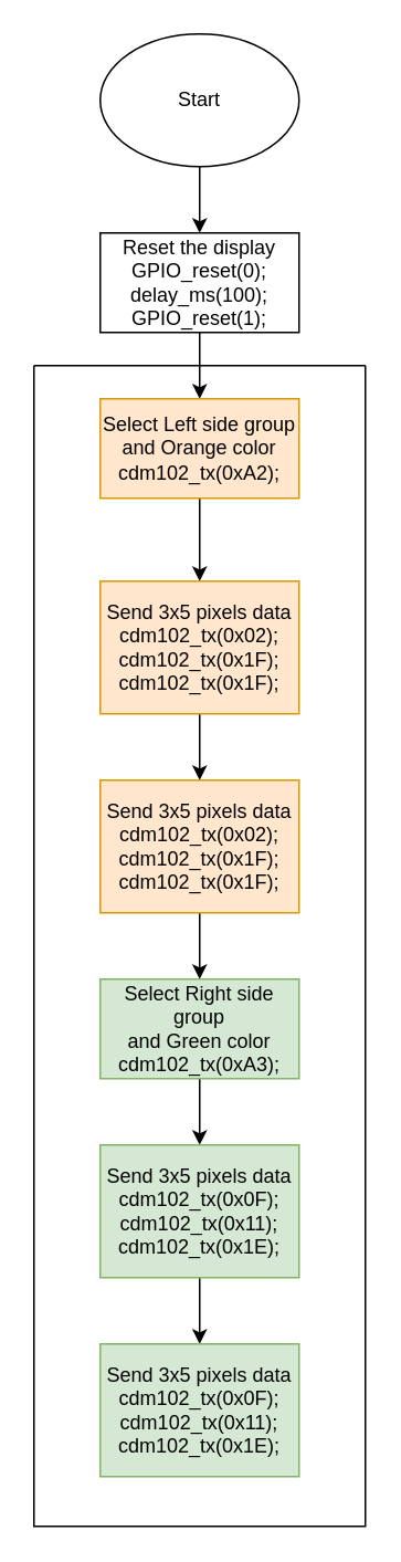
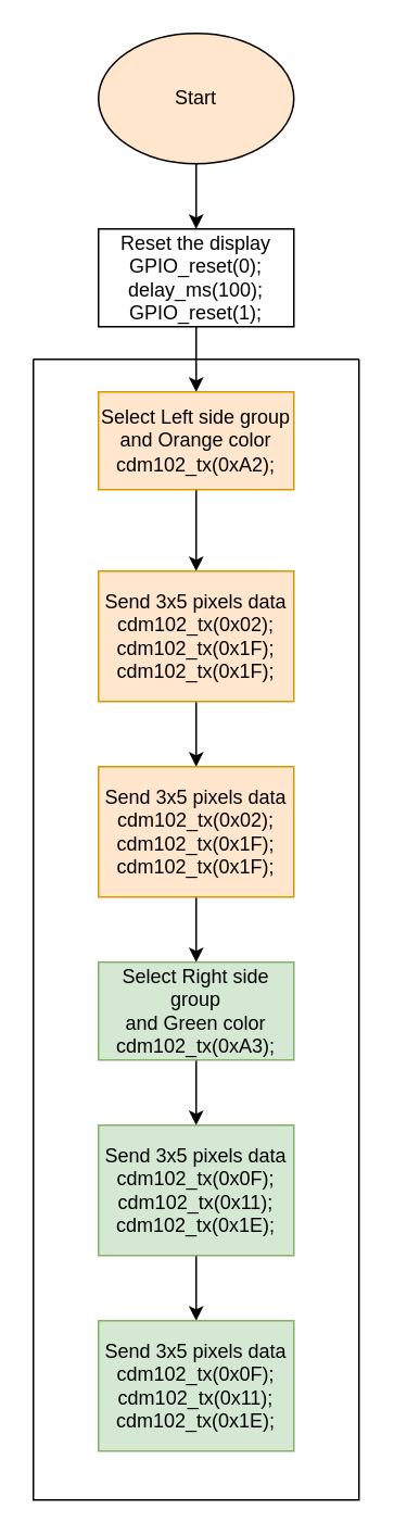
- <mxCell id="3" value="Start" style="ellipse;whiteSpace=wrap;html=1;" vertex="1" parent="1"><mxGeometry x="60" y="20" width="120" height="80" as="geometry" /></mxCell>
+ <mxCell id="3" value="Start" style="ellipse;whiteSpace=wrap;html=1;fillColor=#ffe6cc;" vertex="1" parent="1"><mxGeometry x="60" y="20" width="120" height="80" as="geometry" /></mxCell>
